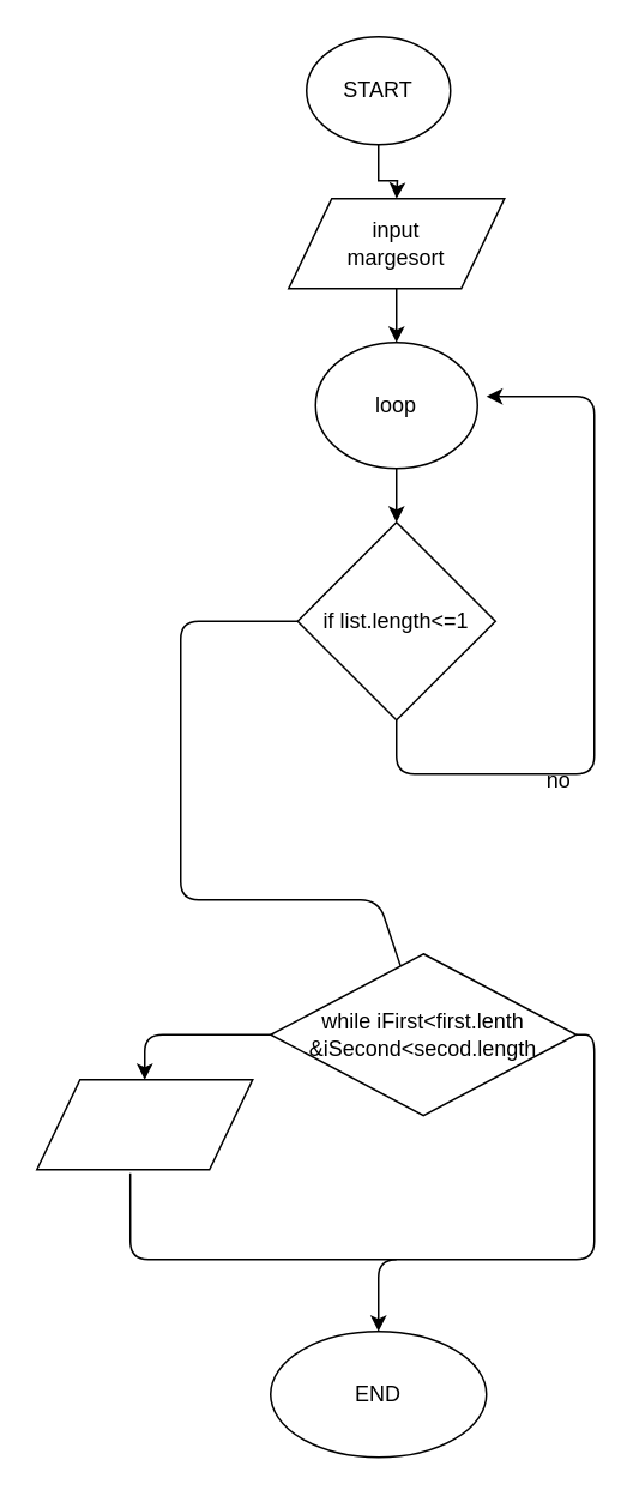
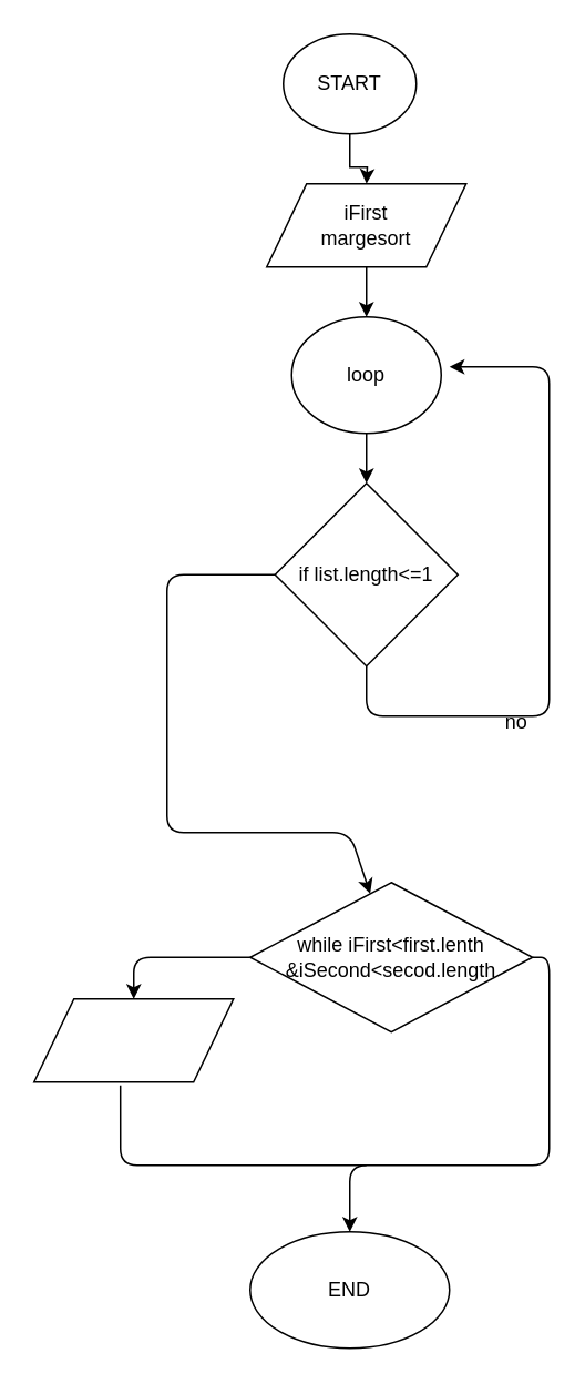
- <mxCell id="5" value="input&lt;br&gt;margesort" style="shape=parallelogram;perimeter=parallelogramPerimeter;whiteSpace=wrap;html=1;" vertex="1" parent="1"><mxGeometry x="160" y="110" width="120" height="50" as="geometry" /></mxCell>
+ <mxCell id="5" value="iFirst&lt;br&gt;margesort" style="shape=parallelogram;perimeter=parallelogramPerimeter;whiteSpace=wrap;html=1;" vertex="1" parent="1"><mxGeometry x="160" y="110" width="120" height="50" as="geometry" /></mxCell>
- <mxCell id="10" value="" style="endArrow=none;html=1;exitX=0;exitY=0.5;exitDx=0;exitDy=0;" edge="1" parent="1" source="8" target="11"><mxGeometry width="50" height="50" relative="1" as="geometry"><mxPoint x="170" y="490" as="sourcePoint" /><mxPoint x="210" y="540" as="targetPoint" /><Array as="points"><mxPoint x="100" y="345" /><mxPoint x="100" y="500" /><mxPoint x="210" y="500" /></Array></mxGeometry></mxCell>
+ <mxCell id="10" value="" style="endArrow=classic;html=1;exitX=0;exitY=0.5;exitDx=0;exitDy=0;" edge="1" parent="1" source="8" target="11"><mxGeometry width="50" height="50" relative="1" as="geometry"><mxPoint x="170" y="490" as="sourcePoint" /><mxPoint x="210" y="540" as="targetPoint" /><Array as="points"><mxPoint x="100" y="345" /><mxPoint x="100" y="500" /><mxPoint x="210" y="500" /></Array></mxGeometry></mxCell>
